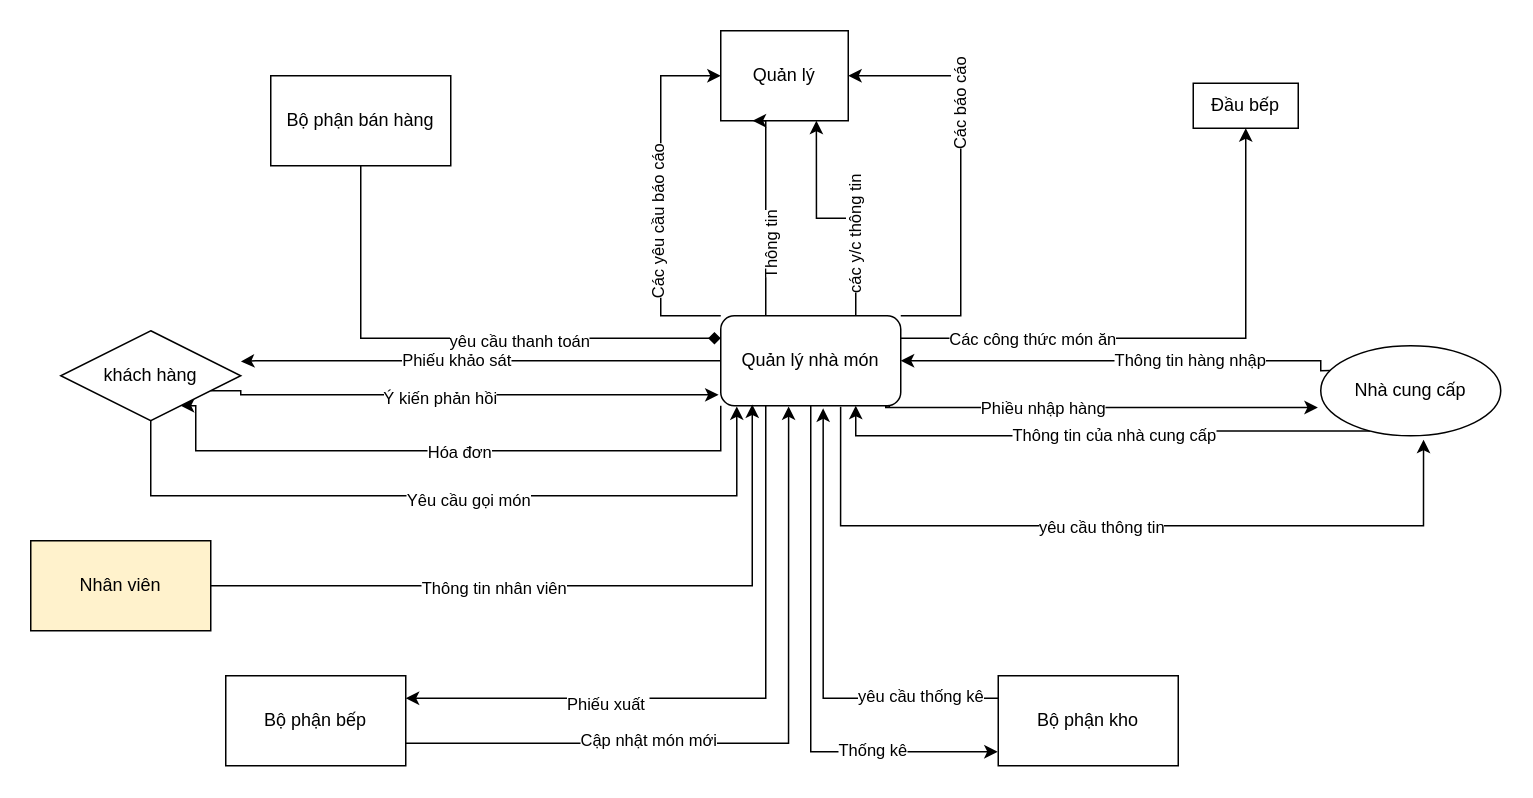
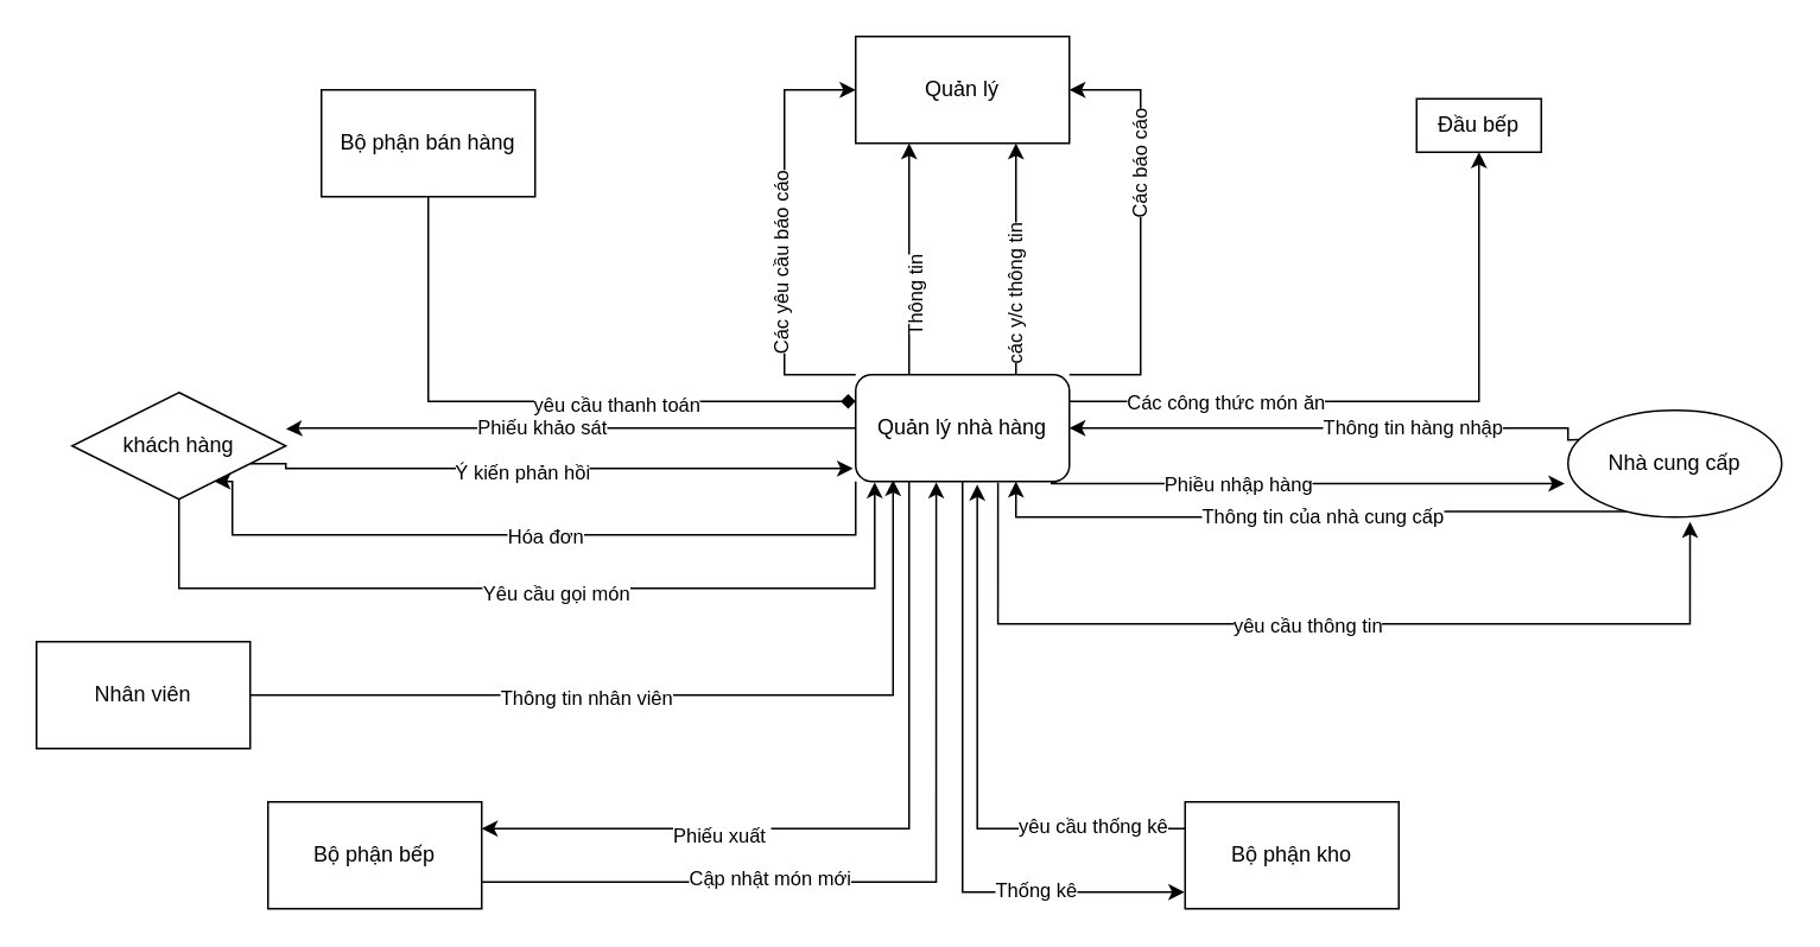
- <mxCell id="23" value="Quản lý" style="rounded=0;whiteSpace=wrap;html=1;" vertex="1" parent="1"><mxGeometry x="480" y="20" width="85" height="60" as="geometry" /></mxCell>
+ <mxCell id="23" value="Quản lý" style="rounded=0;whiteSpace=wrap;html=1;" vertex="1" parent="1"><mxGeometry x="480" y="20" width="120" height="60" as="geometry" /></mxCell>
- <mxCell id="22" value="Quản lý nhà món" style="rounded=1;whiteSpace=wrap;html=1;" vertex="1" parent="1"><mxGeometry x="480" y="210" width="120" height="60" as="geometry" /></mxCell>
+ <mxCell id="22" value="Quản lý nhà hàng" style="rounded=1;whiteSpace=wrap;html=1;" vertex="1" parent="1"><mxGeometry x="480" y="210" width="120" height="60" as="geometry" /></mxCell>
- <mxCell id="45" value="Nhân viên" style="rounded=0;whiteSpace=wrap;html=1;fillColor=#fff2cc;" vertex="1" parent="1"><mxGeometry x="20" y="360" width="120" height="60" as="geometry" /></mxCell>
+ <mxCell id="45" value="Nhân viên" style="rounded=0;whiteSpace=wrap;html=1;" vertex="1" parent="1"><mxGeometry x="20" y="360" width="120" height="60" as="geometry" /></mxCell>
